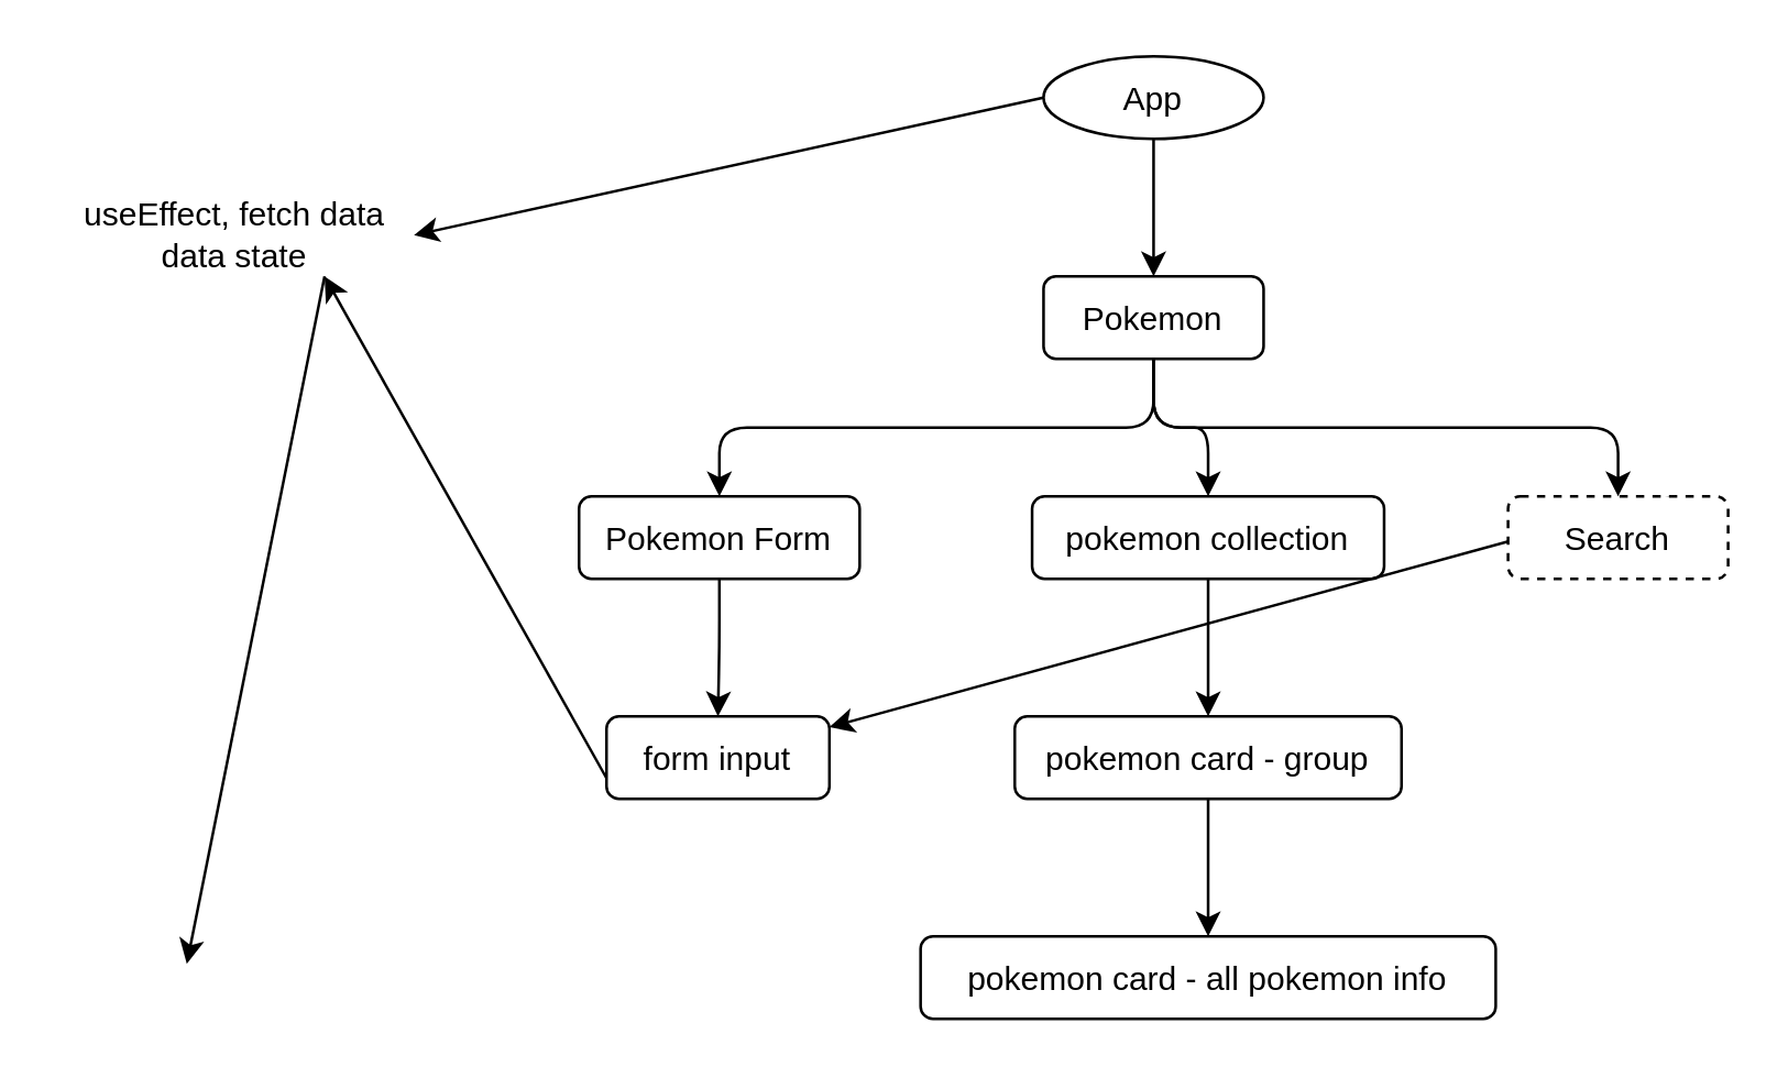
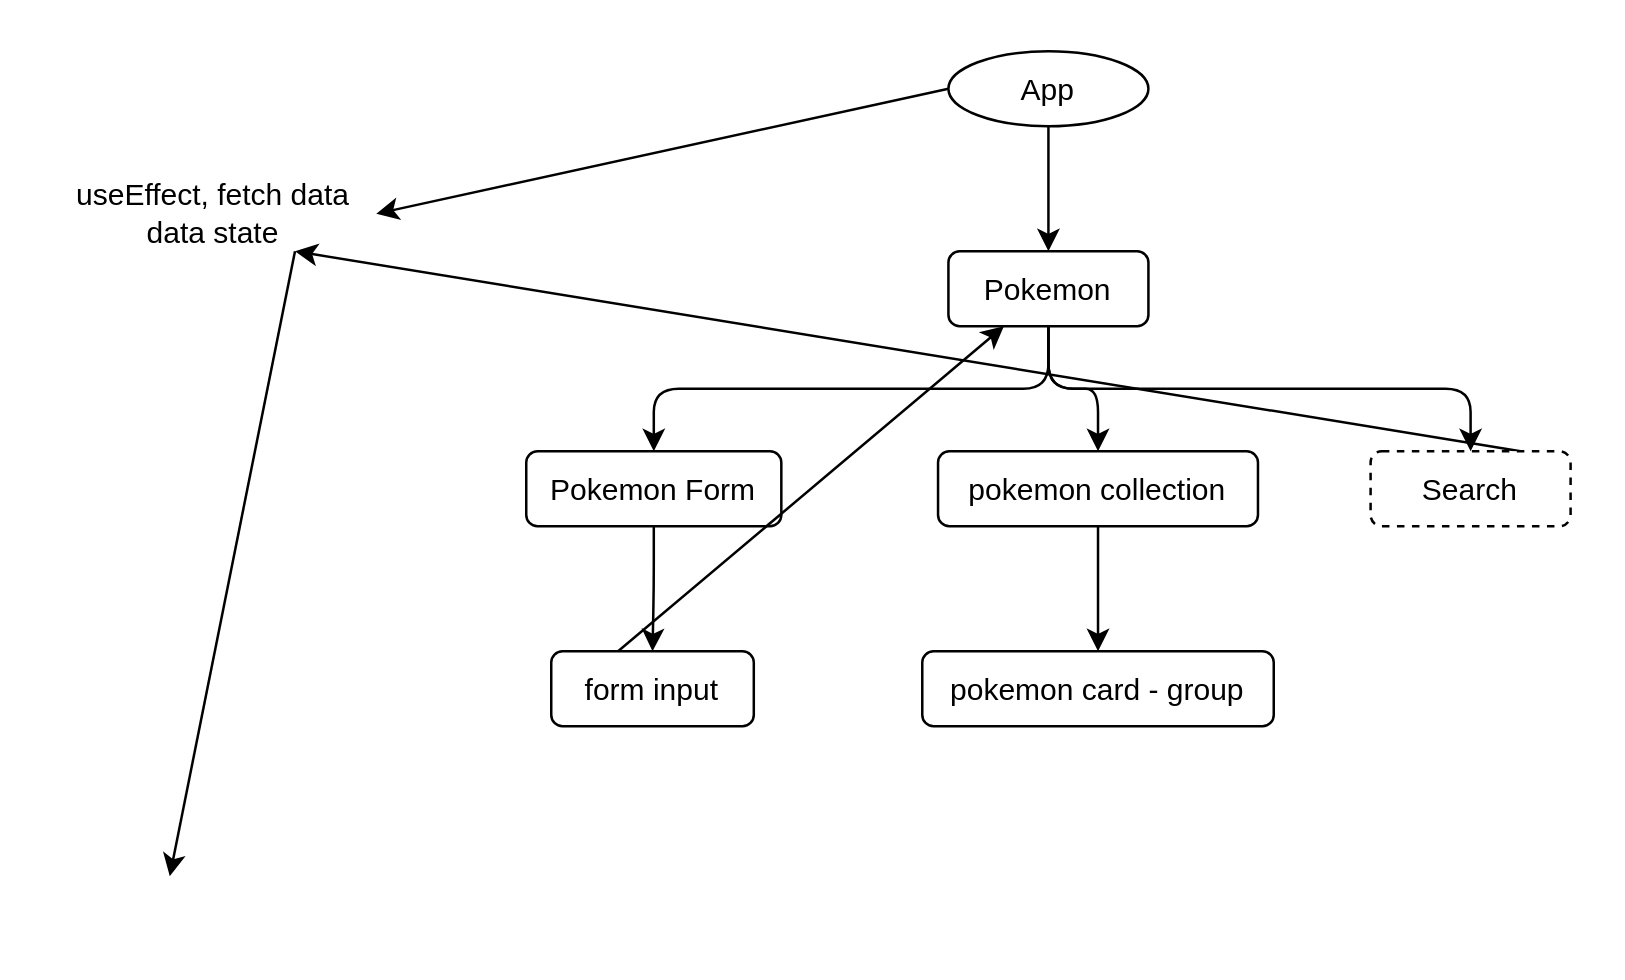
- <mxCell id="14" style="edgeStyle=none;html=1;exitX=0;exitY=0.75;exitDx=0;exitDy=0;entryX=0.75;entryY=1;entryDx=0;entryDy=0;" edge="1" parent="1" source="15" target="21"><mxGeometry relative="1" as="geometry"><mxPoint x="90" y="60" as="targetPoint" /></mxGeometry></mxCell>
+ <mxCell id="14" style="edgeStyle=none;html=1;exitX=0;exitY=0.75;exitDx=0;exitDy=0;" edge="1" parent="1" source="15" target="4"><mxGeometry relative="1" as="geometry"><mxPoint x="90" y="60" as="targetPoint" /></mxGeometry></mxCell>
- <mxCell id="17" style="edgeStyle=none;html=1;exitX=0.75;exitY=0;exitDx=0;exitDy=0;" edge="1" parent="1" source="18" target="15"><mxGeometry relative="1" as="geometry" /></mxCell>
+ <mxCell id="17" style="edgeStyle=none;html=1;exitX=0.75;exitY=0;exitDx=0;exitDy=0;entryX=0.75;entryY=1;entryDx=0;entryDy=0;" edge="1" parent="1" source="18" target="21"><mxGeometry relative="1" as="geometry" /></mxCell>
- <mxCell id="13" value="" style="edgeStyle=elbowEdgeStyle;elbow=vertical;" edge="1" source="10" target="12" parent="1"><mxGeometry relative="1" as="geometry" /></mxCell>
- <mxCell id="12" value="pokemon card - all pokemon info" style="rounded=1;" vertex="1" parent="1"><mxGeometry x="334.169" y="340" width="209.08" height="30" as="geometry" /></mxCell>
